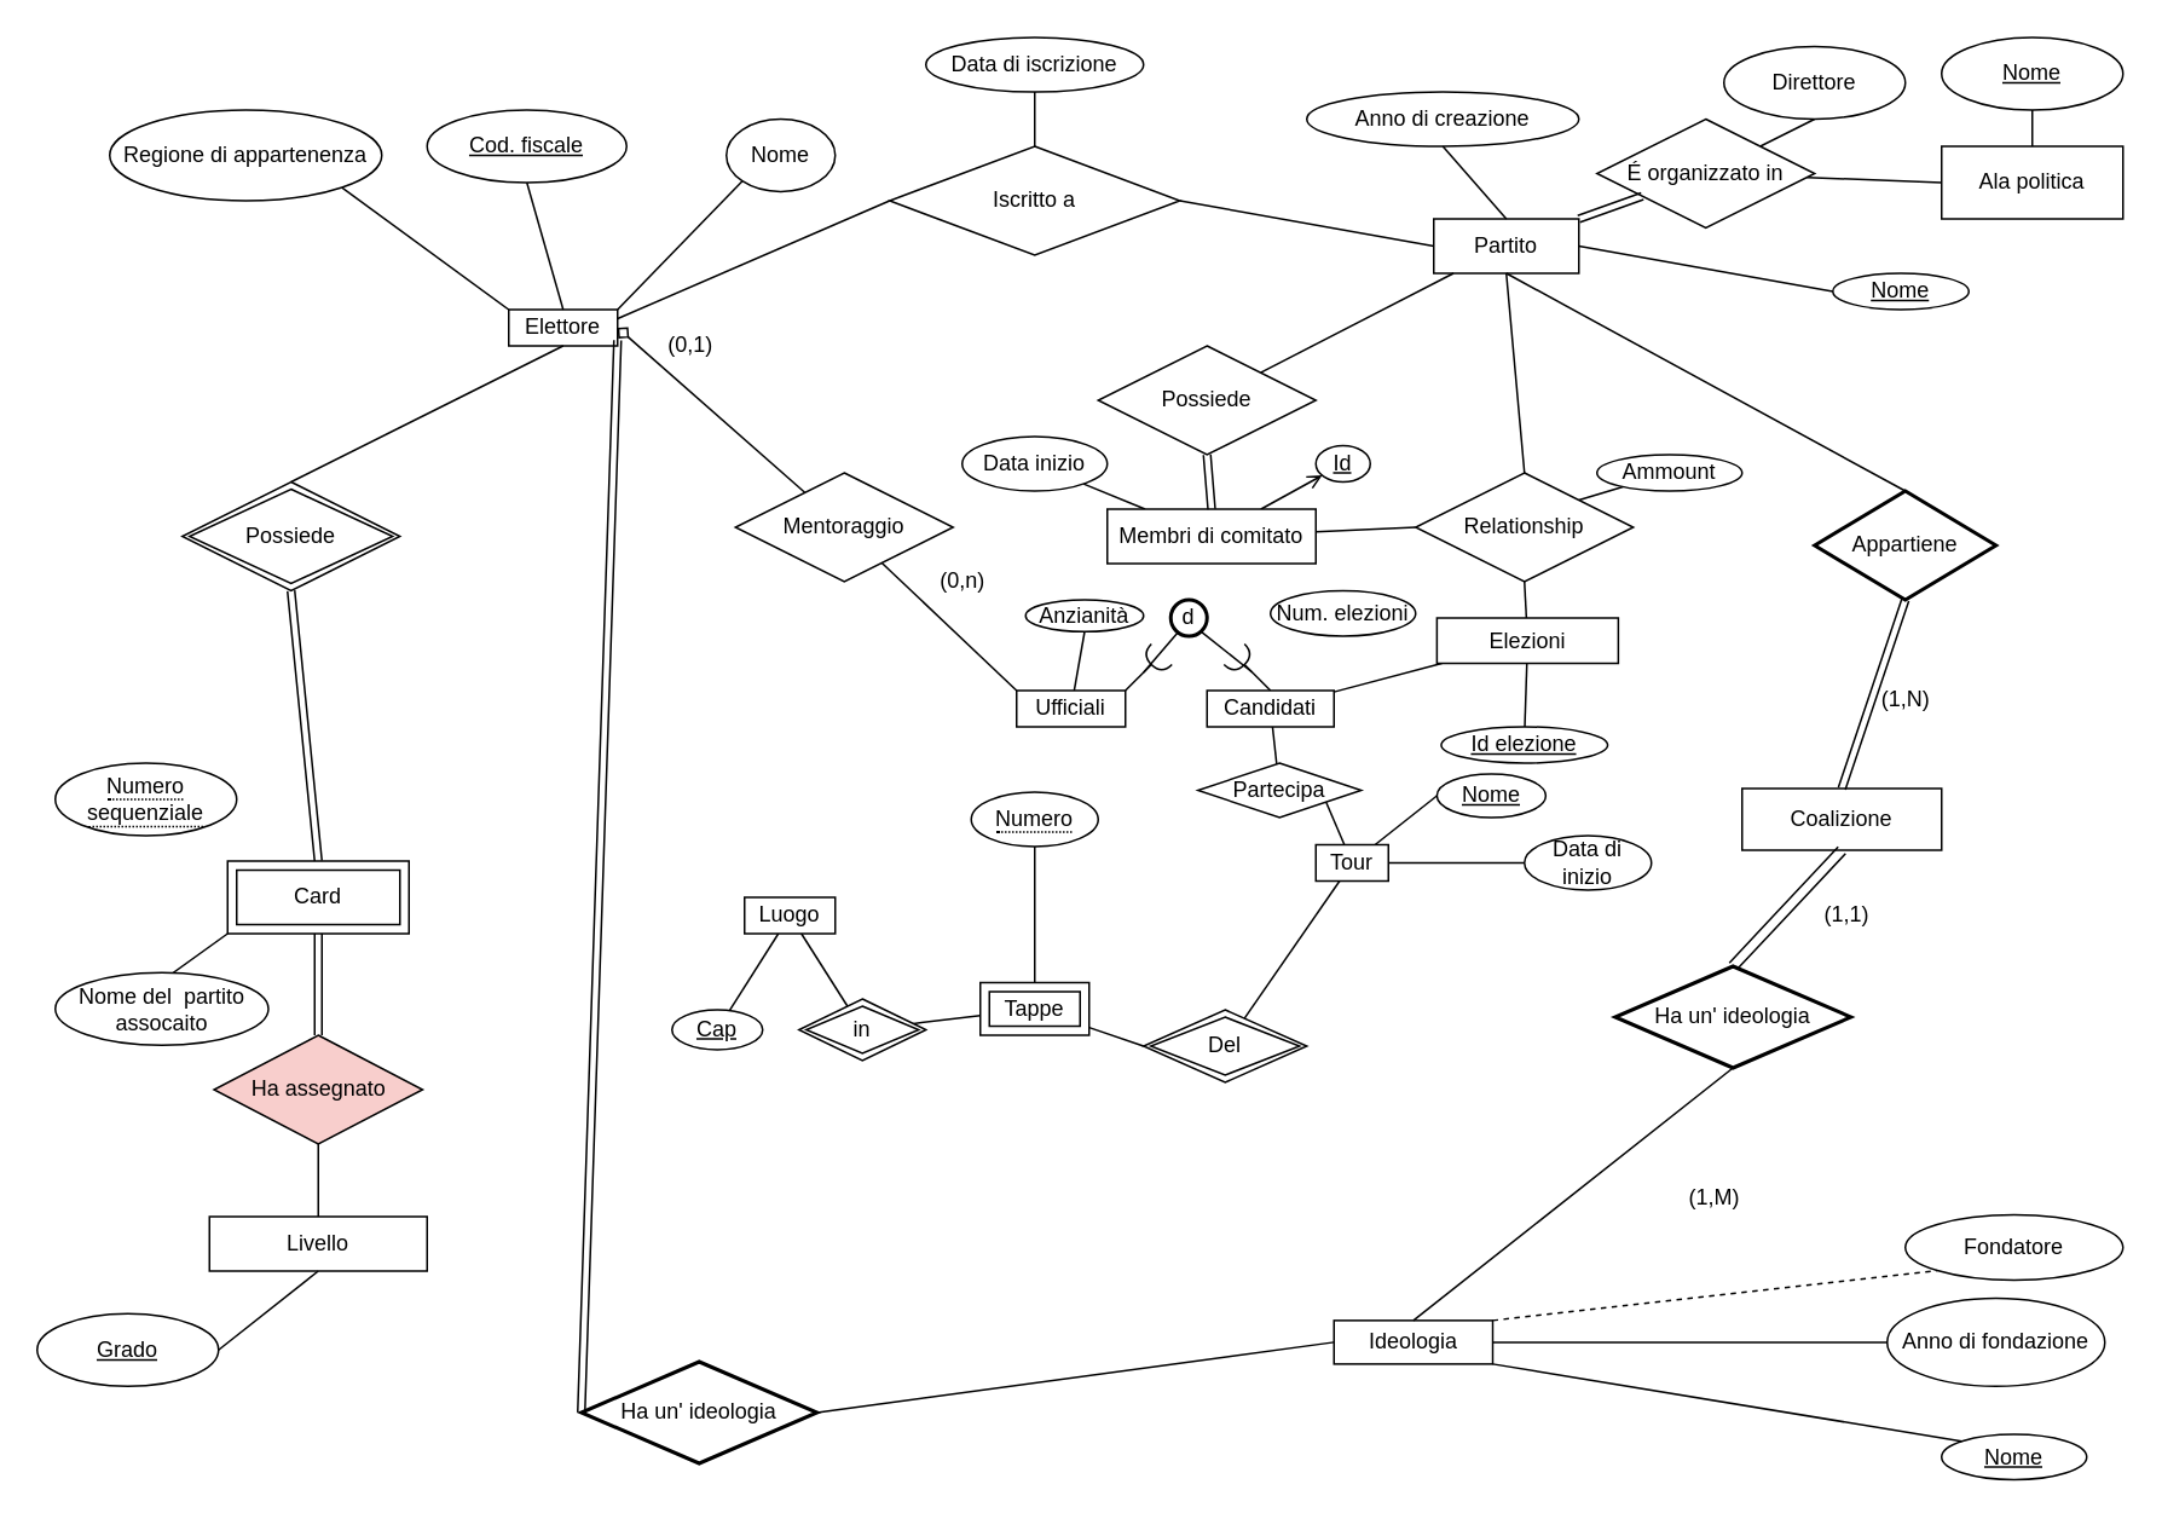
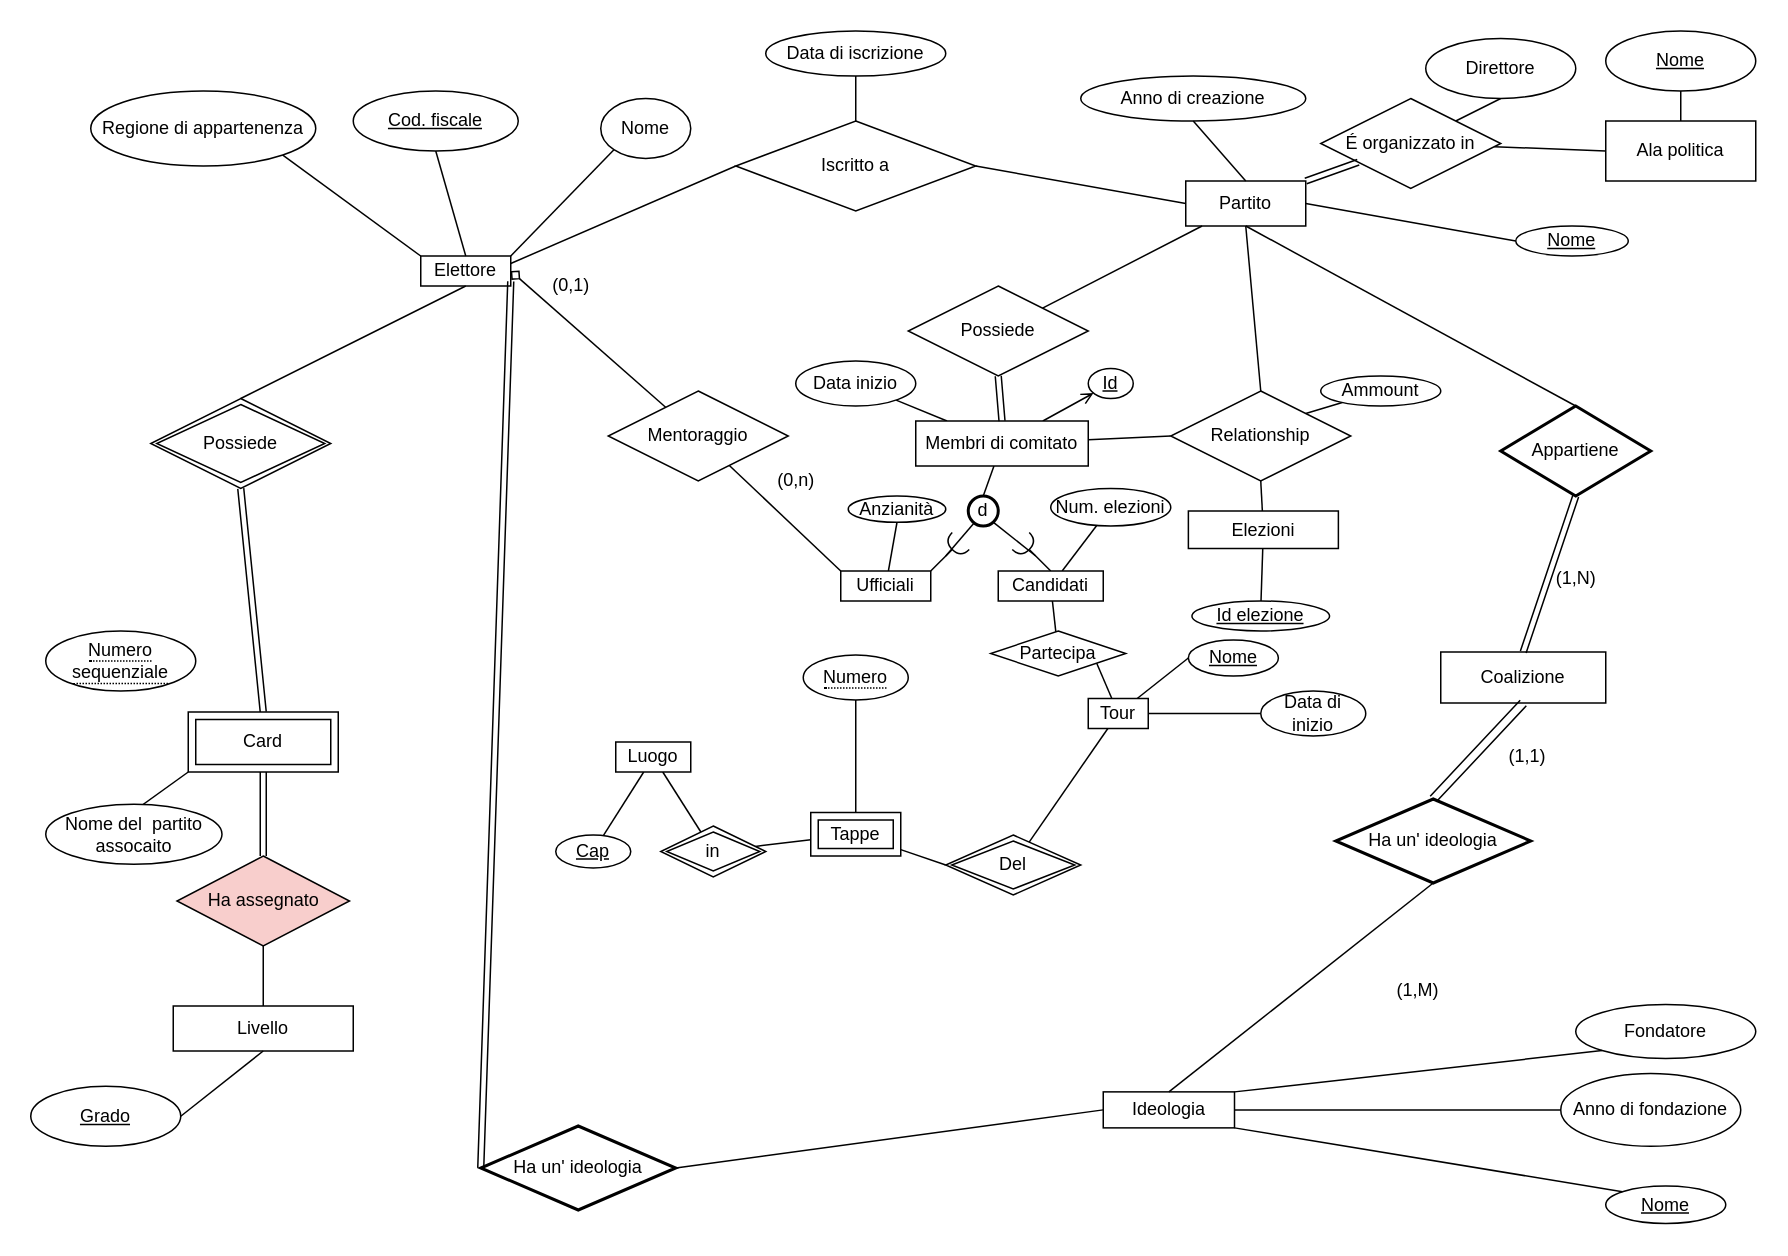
+ <mxCell id="60" style="edgeStyle=none;rounded=0;orthogonalLoop=1;jettySize=auto;html=1;fontSize=12;endArrow=none;endFill=0;entryX=0.5;entryY=0;entryDx=0;entryDy=0;entryPerimeter=0;" edge="1" parent="1" source="63" target="66"><mxGeometry relative="1" as="geometry"><mxPoint x="655" y="340" as="targetPoint" /></mxGeometry></mxCell>
- <mxCell id="71" value="" style="edgeStyle=none;rounded=0;orthogonalLoop=1;jettySize=auto;html=1;fontSize=12;endArrow=none;endFill=0;" edge="1" parent="1" source="74" target="93"><mxGeometry relative="1" as="geometry" /></mxCell>
+ <mxCell id="71" value="" style="edgeStyle=none;rounded=0;orthogonalLoop=1;jettySize=auto;html=1;fontSize=12;endArrow=none;endFill=0;" edge="1" parent="1" source="74" target="80"><mxGeometry relative="1" as="geometry" /></mxCell>
- <mxCell id="33" value="" style="endArrow=none;html=1;rounded=0;entryX=0;entryY=1;entryDx=0;entryDy=0;exitX=1;exitY=0;exitDx=0;exitDy=0;dashed=1;" edge="1" parent="1" source="27" target="28"><mxGeometry width="50" height="50" relative="1" as="geometry"><mxPoint x="760" y="516" as="sourcePoint" /><mxPoint x="810" y="466" as="targetPoint" /></mxGeometry></mxCell>
+ <mxCell id="33" value="" style="endArrow=none;html=1;rounded=0;entryX=0;entryY=1;entryDx=0;entryDy=0;exitX=1;exitY=0;exitDx=0;exitDy=0;" edge="1" parent="1" source="27" target="28"><mxGeometry width="50" height="50" relative="1" as="geometry"><mxPoint x="760" y="516" as="sourcePoint" /><mxPoint x="810" y="466" as="targetPoint" /></mxGeometry></mxCell>
